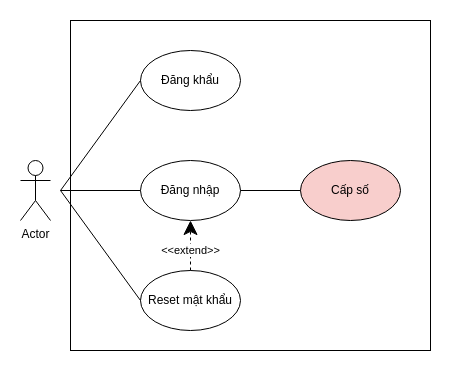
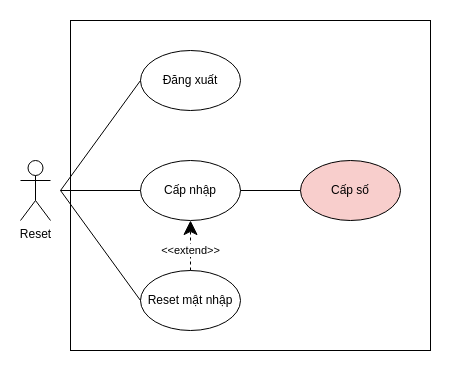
- <mxCell id="5" value="Đăng khẩu" style="ellipse;whiteSpace=wrap;html=1;" parent="1" vertex="1"><mxGeometry x="140" y="50" width="100" height="60" as="geometry" /></mxCell>
+ <mxCell id="5" value="Đăng xuất" style="ellipse;whiteSpace=wrap;html=1;" parent="1" vertex="1"><mxGeometry x="140" y="50" width="100" height="60" as="geometry" /></mxCell>
- <mxCell id="4" value="Đăng nhập" style="ellipse;whiteSpace=wrap;html=1;" parent="1" vertex="1"><mxGeometry x="140" y="160" width="100" height="60" as="geometry" /></mxCell>
+ <mxCell id="4" value="Cấp nhập" style="ellipse;whiteSpace=wrap;html=1;" parent="1" vertex="1"><mxGeometry x="140" y="160" width="100" height="60" as="geometry" /></mxCell>
- <mxCell id="3" value="Actor" style="shape=umlActor;verticalLabelPosition=bottom;verticalAlign=top;html=1;outlineConnect=0;" parent="1" vertex="1"><mxGeometry x="20" y="160" width="30" height="60" as="geometry" /></mxCell>
+ <mxCell id="3" value="Reset" style="shape=umlActor;verticalLabelPosition=bottom;verticalAlign=top;html=1;outlineConnect=0;" parent="1" vertex="1"><mxGeometry x="20" y="160" width="30" height="60" as="geometry" /></mxCell>
- <mxCell id="7" value="Reset mật khẩu" style="ellipse;whiteSpace=wrap;html=1;" parent="1" vertex="1"><mxGeometry x="140" y="270" width="100" height="60" as="geometry" /></mxCell>
+ <mxCell id="7" value="Reset mật nhập" style="ellipse;whiteSpace=wrap;html=1;" parent="1" vertex="1"><mxGeometry x="140" y="270" width="100" height="60" as="geometry" /></mxCell>
